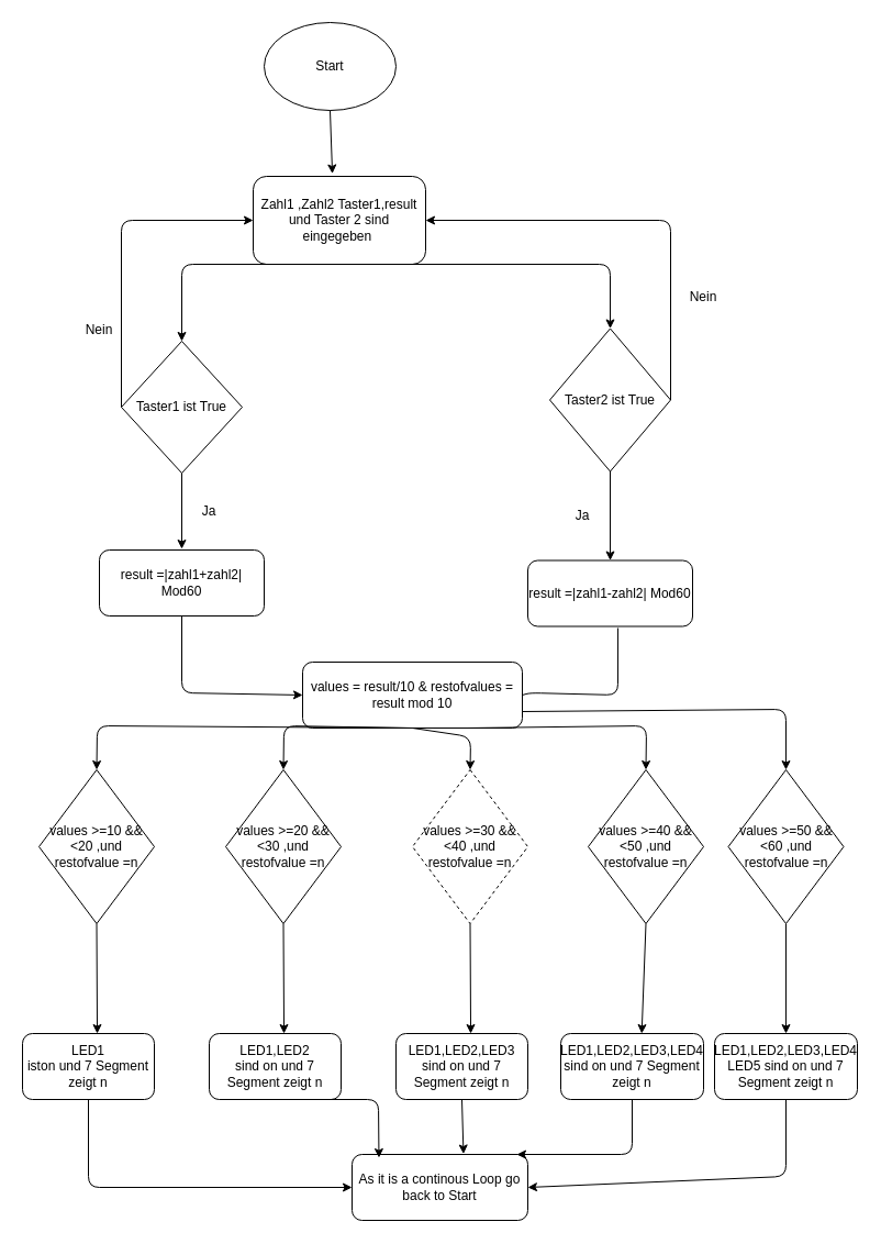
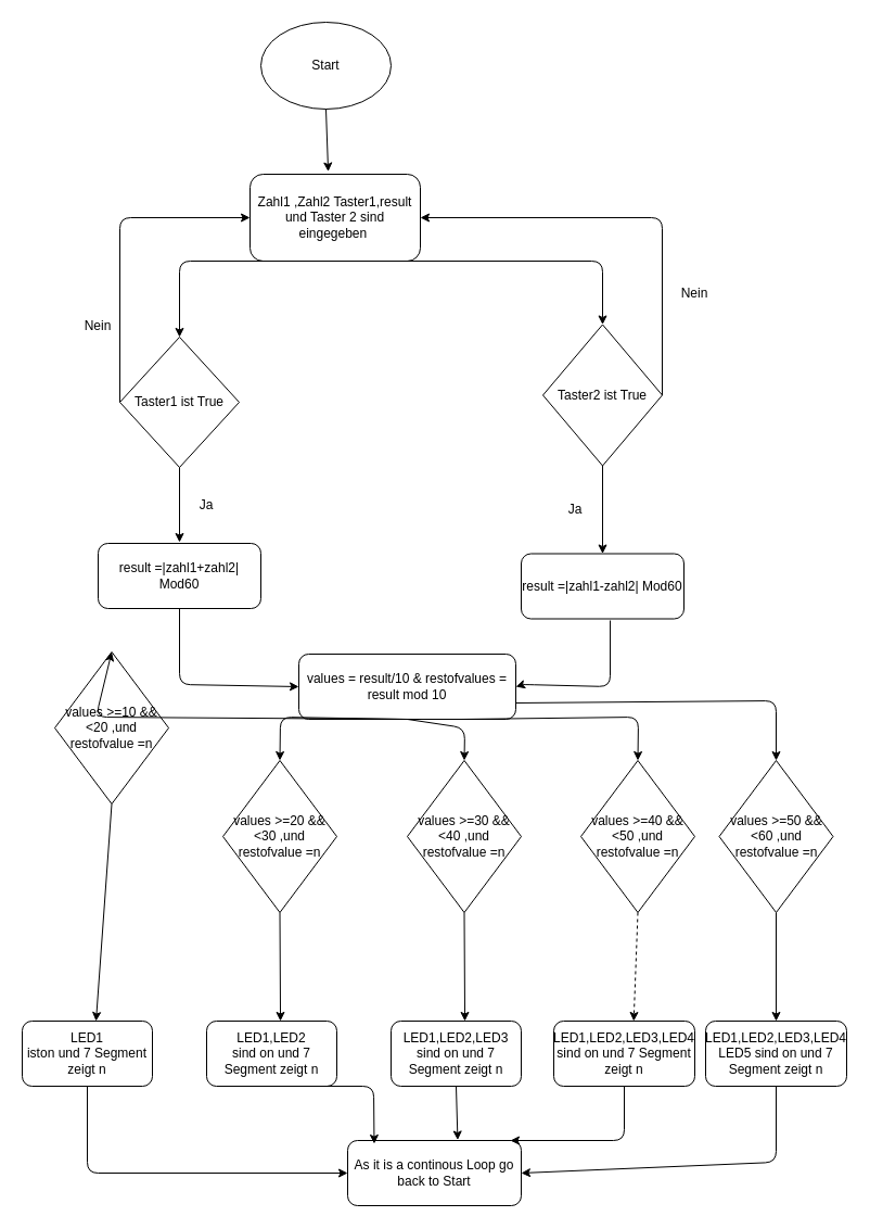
- <mxCell id="25" value="" style="endArrow=none;html=1;exitX=0.547;exitY=1.025;exitDx=0;exitDy=0;entryX=1;entryY=0.5;entryDx=0;entryDy=0;exitPerimeter=0;" edge="1" parent="1" source="10" target="19"><mxGeometry width="50" height="50" relative="1" as="geometry"><mxPoint x="20" y="1070" as="sourcePoint" /><mxPoint x="70" y="1020" as="targetPoint" /><Array as="points"><mxPoint x="562" y="632" /><mxPoint x="482" y="630" /></Array></mxGeometry></mxCell>
+ <mxCell id="25" value="" style="endArrow=classic;html=1;exitX=0.547;exitY=1.025;exitDx=0;exitDy=0;entryX=1;entryY=0.5;entryDx=0;entryDy=0;exitPerimeter=0;" edge="1" parent="1" source="10" target="19"><mxGeometry width="50" height="50" relative="1" as="geometry"><mxPoint x="20" y="1070" as="sourcePoint" /><mxPoint x="70" y="1020" as="targetPoint" /><Array as="points"><mxPoint x="562" y="632" /><mxPoint x="482" y="630" /></Array></mxGeometry></mxCell>
- <mxCell id="20" value="values &amp;gt;=10 &amp;amp;&amp;amp; &amp;lt;20 ,und restofvalue =n" style="rhombus;whiteSpace=wrap;html=1;" vertex="1" parent="1"><mxGeometry x="35" y="700" width="105" height="140" as="geometry" /></mxCell>
+ <mxCell id="20" value="values &amp;gt;=10 &amp;amp;&amp;amp; &amp;lt;20 ,und restofvalue =n" style="rhombus;whiteSpace=wrap;html=1;" vertex="1" parent="1"><mxGeometry x="50" y="600" width="105" height="140" as="geometry" /></mxCell>
- <mxCell id="29" value="values &amp;gt;=30 &amp;amp;&amp;amp; &amp;lt;40 ,und restofvalue =n" style="rhombus;whiteSpace=wrap;html=1;dashed=1;" vertex="1" parent="1"><mxGeometry x="375" y="700" width="105" height="140" as="geometry" /></mxCell>
+ <mxCell id="29" value="values &amp;gt;=30 &amp;amp;&amp;amp; &amp;lt;40 ,und restofvalue =n" style="rhombus;whiteSpace=wrap;html=1;" vertex="1" parent="1"><mxGeometry x="375" y="700" width="105" height="140" as="geometry" /></mxCell>
- <mxCell id="33" value="" style="endArrow=classic;html=1;exitX=0.5;exitY=1;exitDx=0;exitDy=0;entryX=0.567;entryY=0;entryDx=0;entryDy=0;entryPerimeter=0;" edge="1" parent="1" source="32" target="34"><mxGeometry width="50" height="50" relative="1" as="geometry"><mxPoint x="600" y="930" as="sourcePoint" /><mxPoint x="635" y="890" as="targetPoint" /></mxGeometry></mxCell>
+ <mxCell id="33" value="" style="endArrow=classic;html=1;exitX=0.5;exitY=1;exitDx=0;exitDy=0;entryX=0.567;entryY=0;entryDx=0;entryDy=0;entryPerimeter=0;dashed=1;" edge="1" parent="1" source="32" target="34"><mxGeometry width="50" height="50" relative="1" as="geometry"><mxPoint x="600" y="930" as="sourcePoint" /><mxPoint x="635" y="890" as="targetPoint" /></mxGeometry></mxCell>
